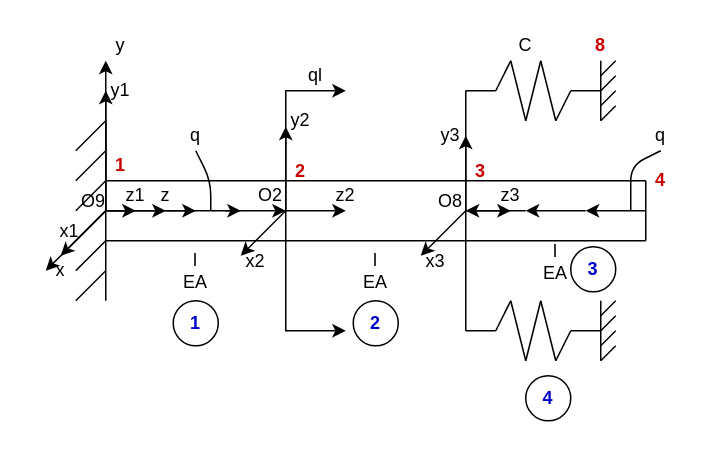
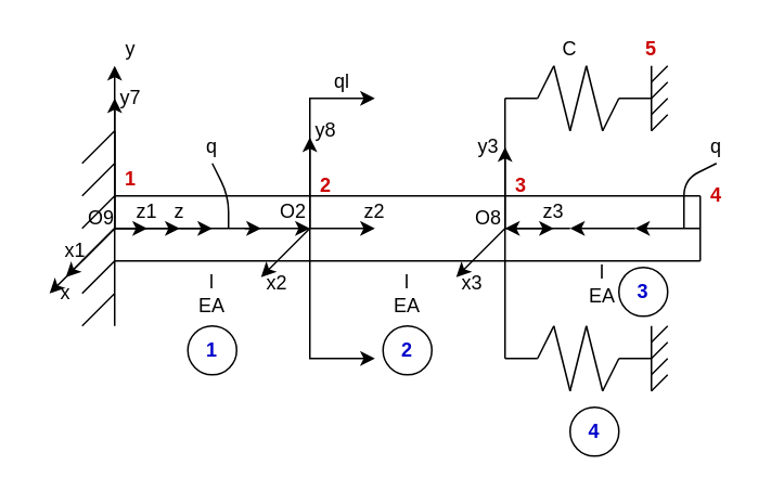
- <mxCell id="88" value="&lt;font color=&quot;#cc0000&quot;&gt;&lt;b&gt;8&lt;/b&gt;&lt;/font&gt;" style="text;html=1;strokeColor=none;fillColor=none;align=center;verticalAlign=middle;whiteSpace=wrap;rounded=0;labelBackgroundColor=none;fontColor=#000000;" parent="1" vertex="1"><mxGeometry x="380" y="20" width="40" height="20" as="geometry" /></mxCell>
+ <mxCell id="88" value="&lt;font color=&quot;#cc0000&quot;&gt;&lt;b&gt;5&lt;/b&gt;&lt;/font&gt;" style="text;html=1;strokeColor=none;fillColor=none;align=center;verticalAlign=middle;whiteSpace=wrap;rounded=0;labelBackgroundColor=none;fontColor=#000000;" parent="1" vertex="1"><mxGeometry x="380" y="20" width="40" height="20" as="geometry" /></mxCell>
- <mxCell id="58" value="y1" style="text;html=1;strokeColor=none;fillColor=none;align=center;verticalAlign=middle;whiteSpace=wrap;rounded=0;" parent="1" vertex="1"><mxGeometry x="60" y="50" width="40" height="20" as="geometry" /></mxCell>
+ <mxCell id="58" value="y7" style="text;html=1;strokeColor=none;fillColor=none;align=center;verticalAlign=middle;whiteSpace=wrap;rounded=0;" parent="1" vertex="1"><mxGeometry x="60" y="50" width="40" height="20" as="geometry" /></mxCell>
- <mxCell id="72" value="y2" style="text;html=1;strokeColor=none;fillColor=none;align=center;verticalAlign=middle;whiteSpace=wrap;rounded=0;" parent="1" vertex="1"><mxGeometry x="180" y="70" width="40" height="20" as="geometry" /></mxCell>
+ <mxCell id="72" value="y8" style="text;html=1;strokeColor=none;fillColor=none;align=center;verticalAlign=middle;whiteSpace=wrap;rounded=0;" parent="1" vertex="1"><mxGeometry x="180" y="70" width="40" height="20" as="geometry" /></mxCell>
